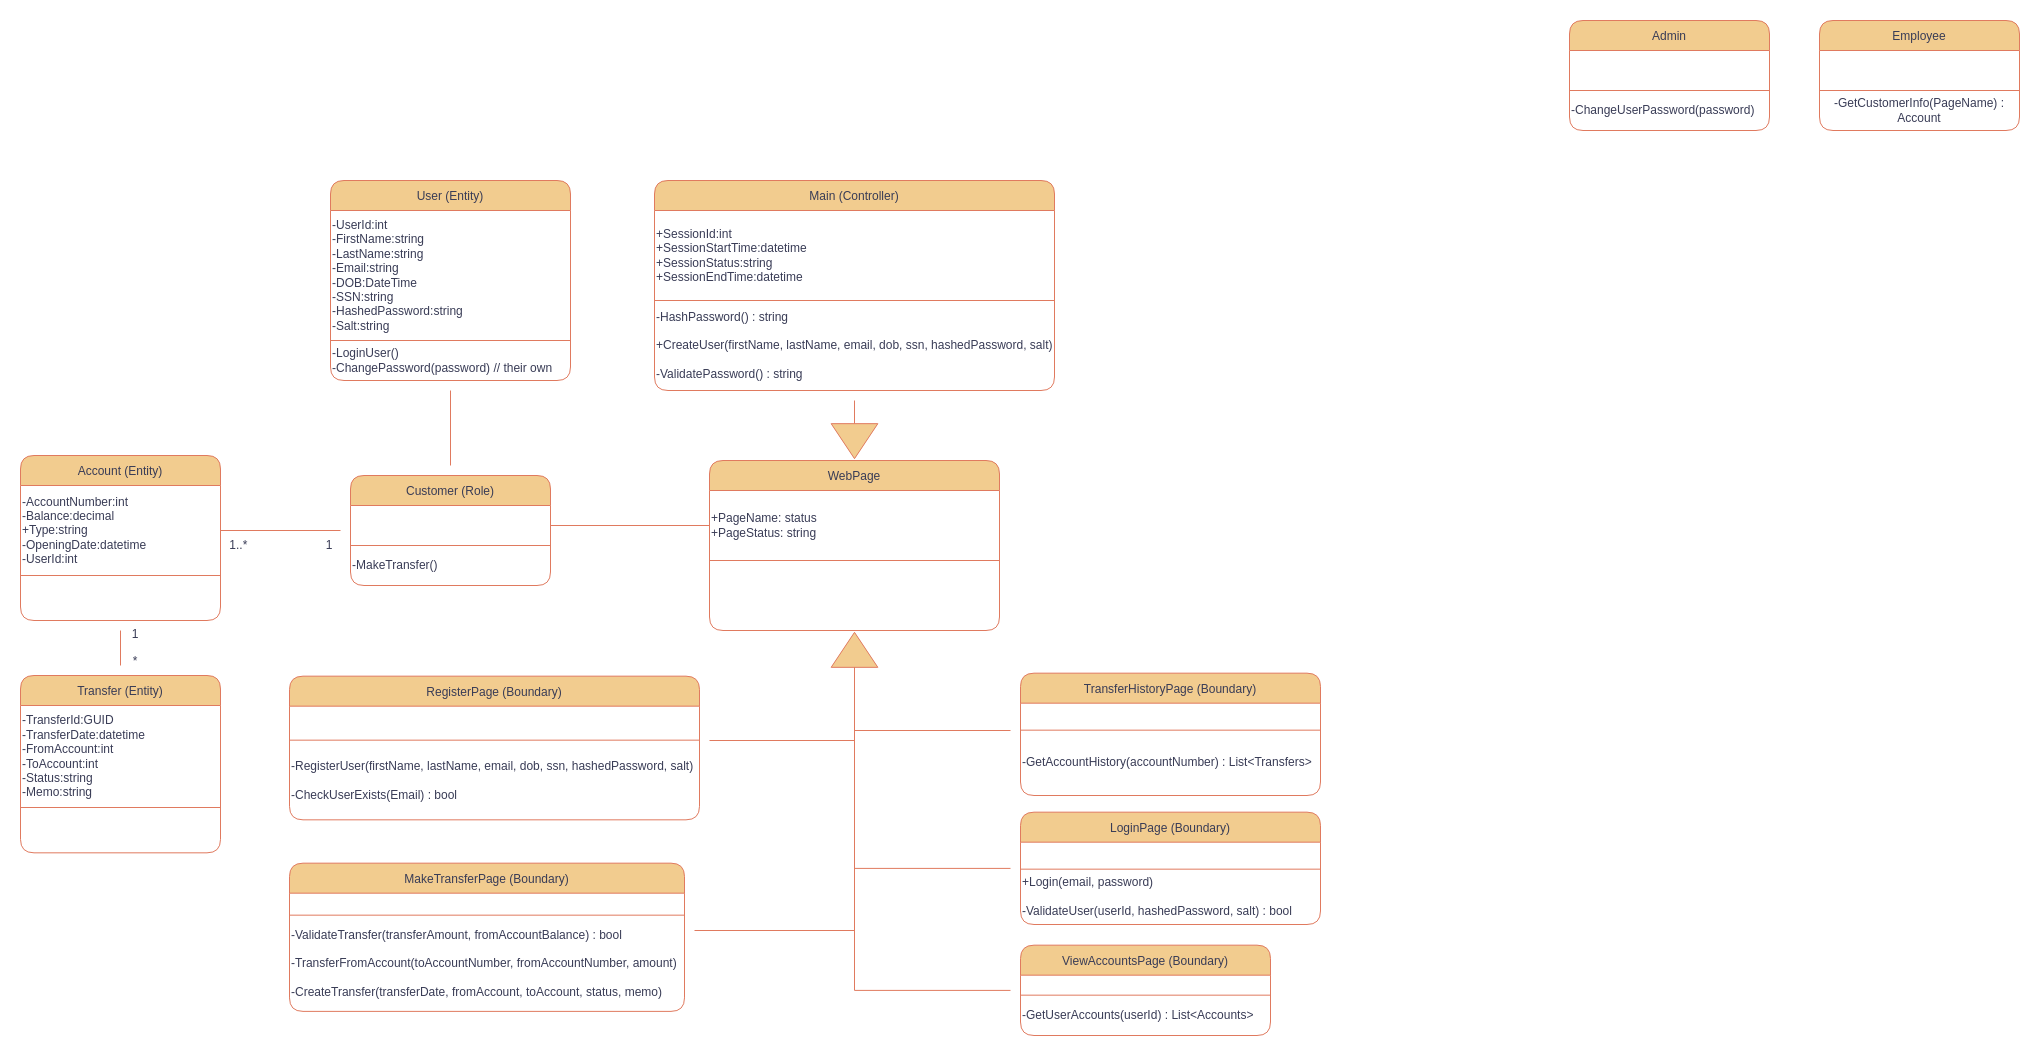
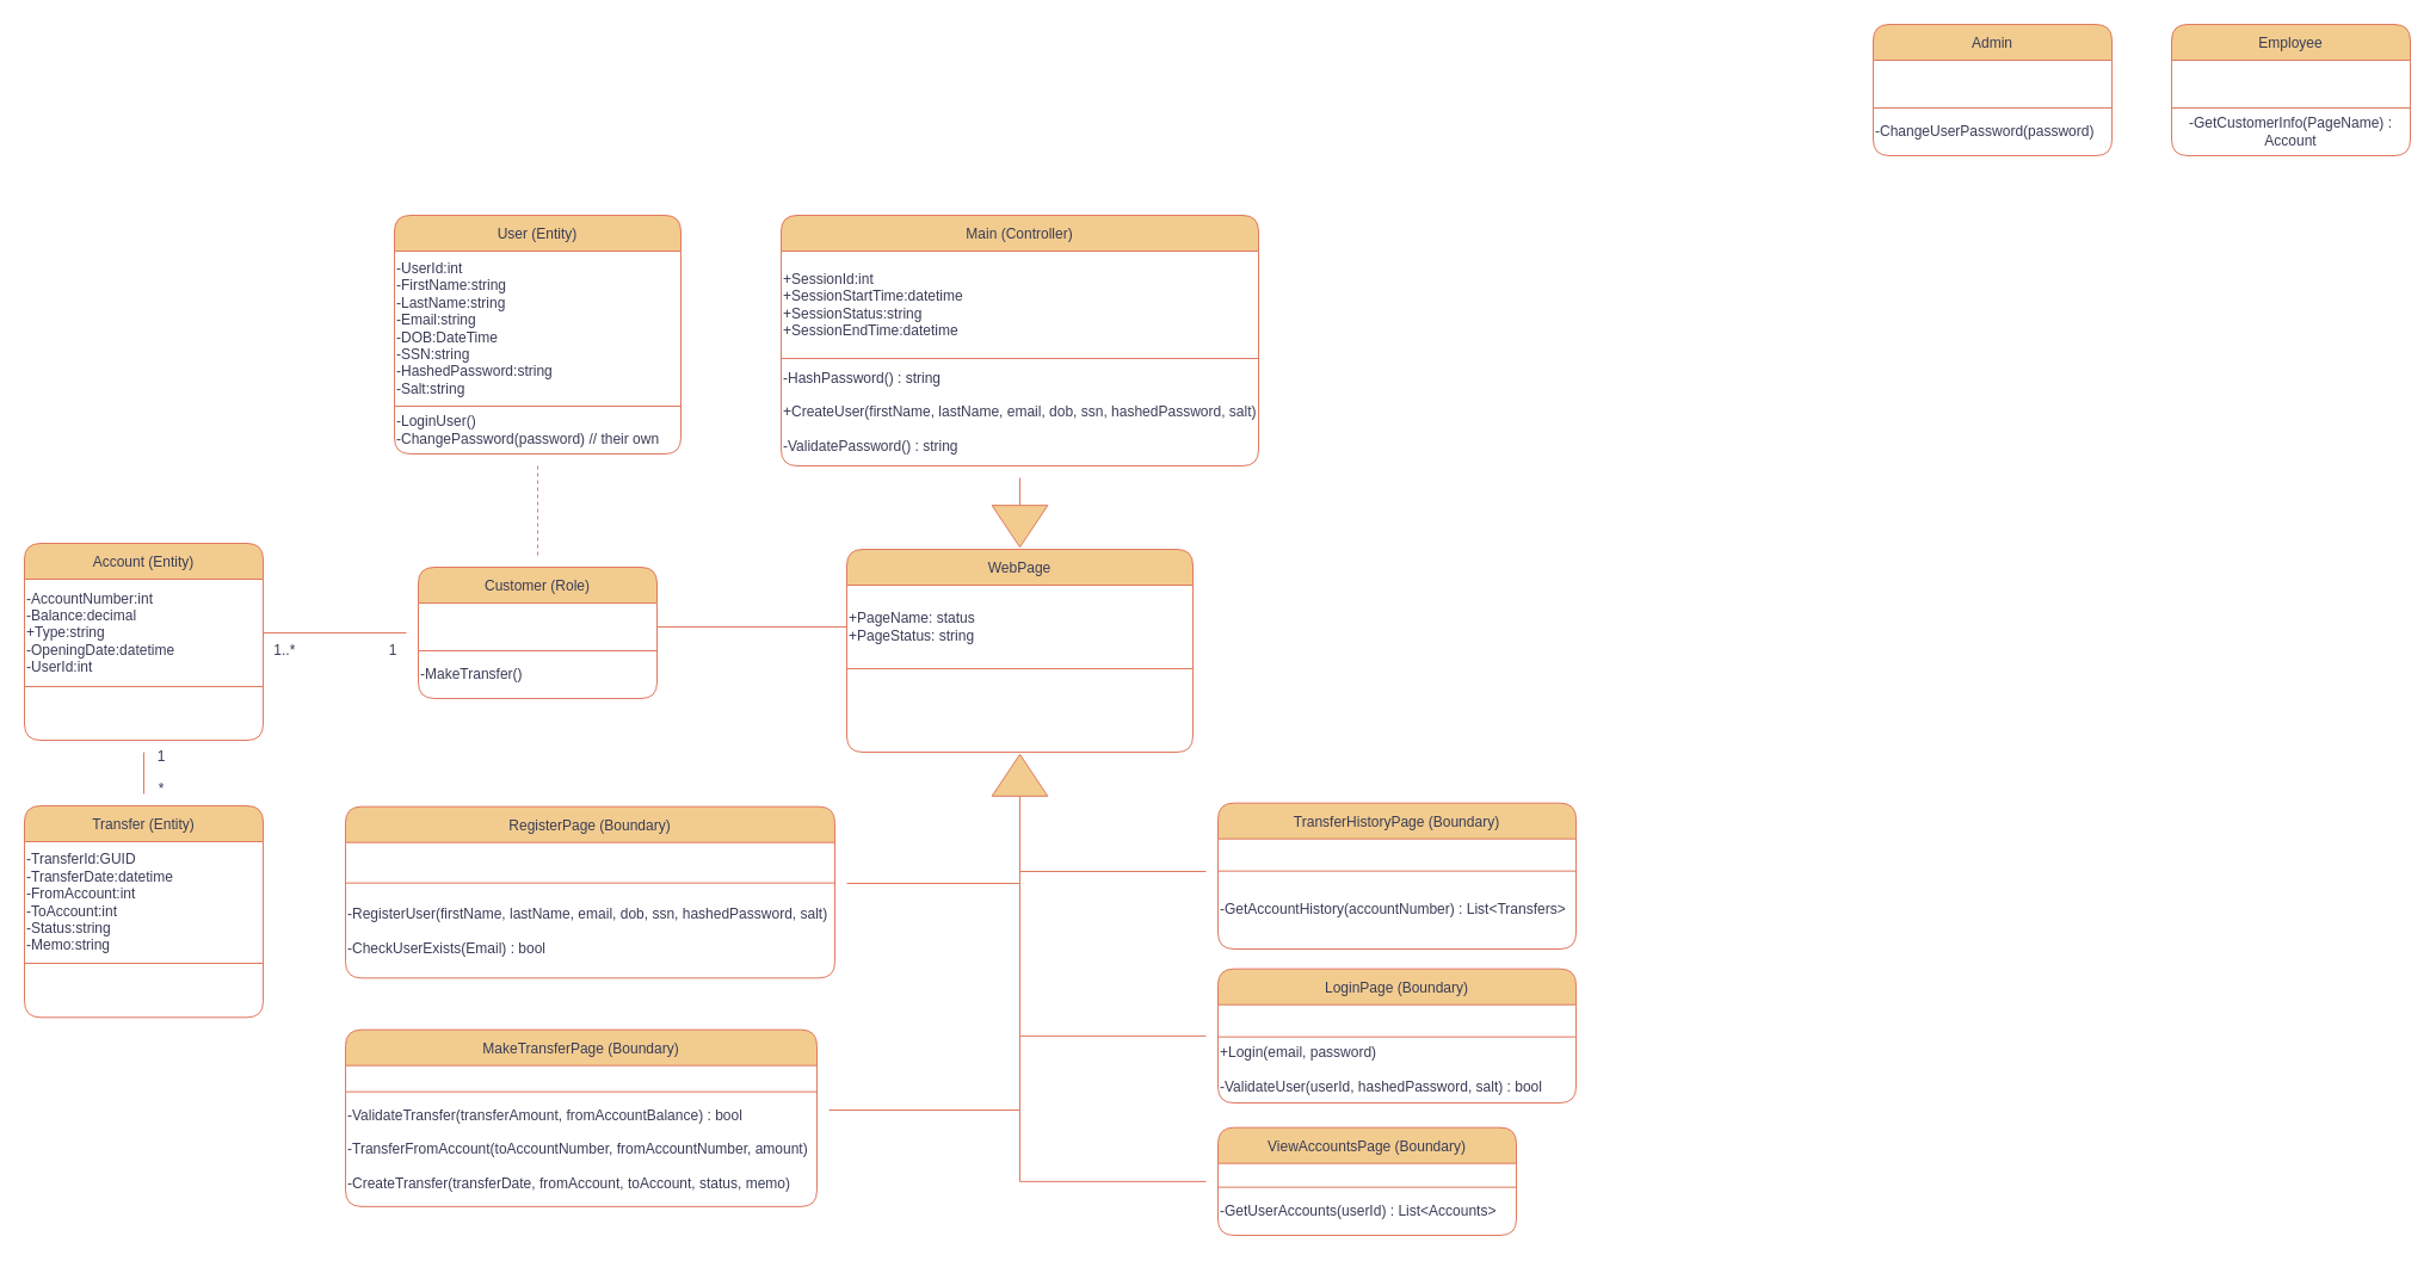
- <mxCell id="22" style="edgeStyle=orthogonalEdgeStyle;rounded=0;orthogonalLoop=1;jettySize=auto;html=1;endArrow=none;endFill=0;labelBackgroundColor=none;strokeColor=#E07A5F;fontColor=default;" edge="1" parent="1" source="23" target="12"><mxGeometry relative="1" as="geometry" /></mxCell>
+ <mxCell id="22" style="edgeStyle=orthogonalEdgeStyle;rounded=0;orthogonalLoop=1;jettySize=auto;html=1;endArrow=none;endFill=0;labelBackgroundColor=none;strokeColor=#E07A5F;fontColor=default;dashed=1;" edge="1" parent="1" source="23" target="12"><mxGeometry relative="1" as="geometry" /></mxCell>
